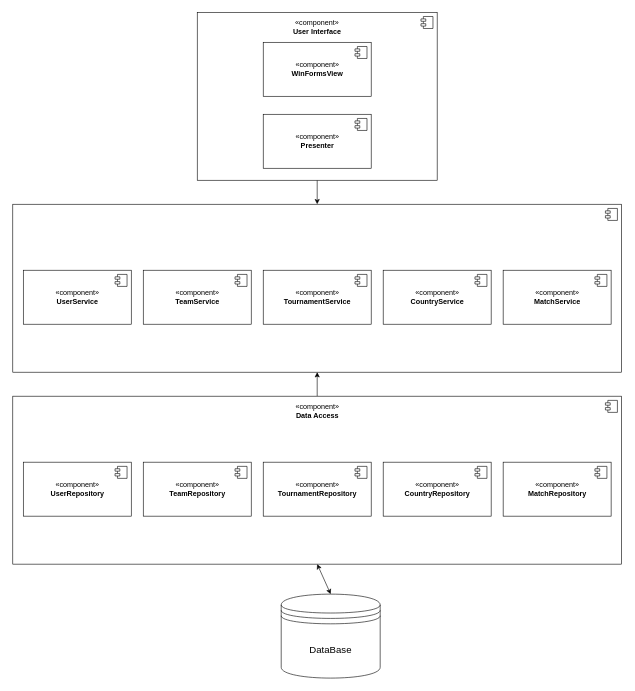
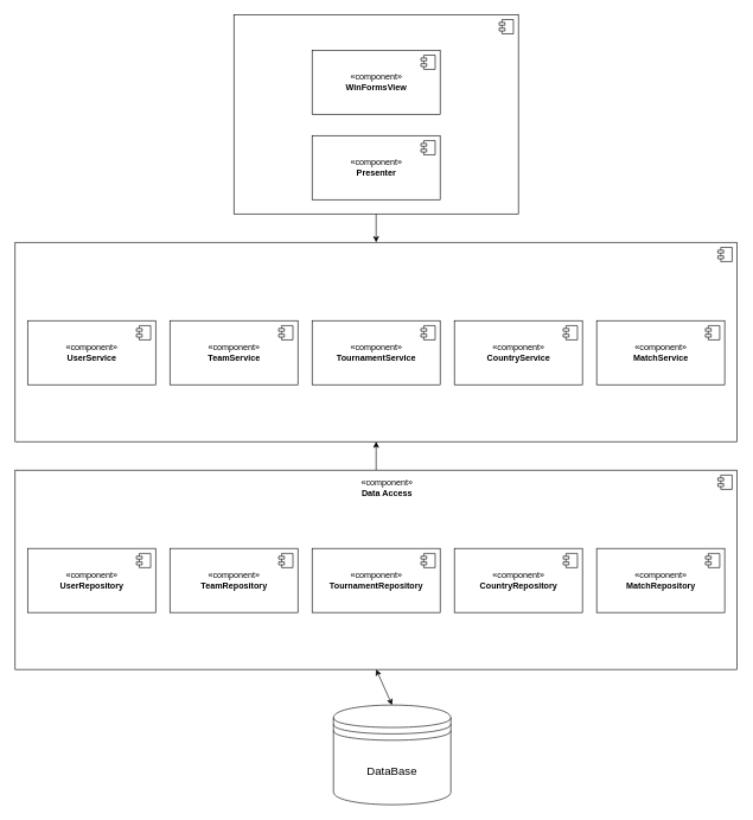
- <mxCell id="5" value="&lt;span style=&quot;&quot;&gt;«component»&lt;br&gt;&lt;b&gt;User Interface&lt;/b&gt;&lt;br&gt;&lt;/span&gt;" style="text;html=1;strokeColor=none;fillColor=none;align=center;verticalAlign=middle;whiteSpace=wrap;rounded=0;labelBackgroundColor=none;fontColor=default;" vertex="1" parent="1"><mxGeometry x="483" y="30" width="90" height="30" as="geometry" /></mxCell>
- <mxCell id="26" value="&lt;span style=&quot;&quot;&gt;«component»&lt;br&gt;&lt;b&gt;Data Access&lt;/b&gt;&lt;br&gt;&lt;/span&gt;" style="text;html=1;strokeColor=none;fillColor=none;align=center;verticalAlign=middle;whiteSpace=wrap;rounded=0;labelBackgroundColor=none;fontColor=default;" vertex="1" parent="1"><mxGeometry x="475.5" y="670" width="105" height="30" as="geometry" /></mxCell>
+ <mxCell id="26" value="&lt;span style=&quot;&quot;&gt;«component»&lt;br&gt;&lt;b&gt;Data Access&lt;/b&gt;&lt;br&gt;&lt;/span&gt;" style="text;html=1;strokeColor=none;fillColor=none;align=center;verticalAlign=middle;whiteSpace=wrap;rounded=0;labelBackgroundColor=none;fontColor=default;" vertex="1" parent="1"><mxGeometry x="490.5" y="670" width="105" height="30" as="geometry" /></mxCell>
